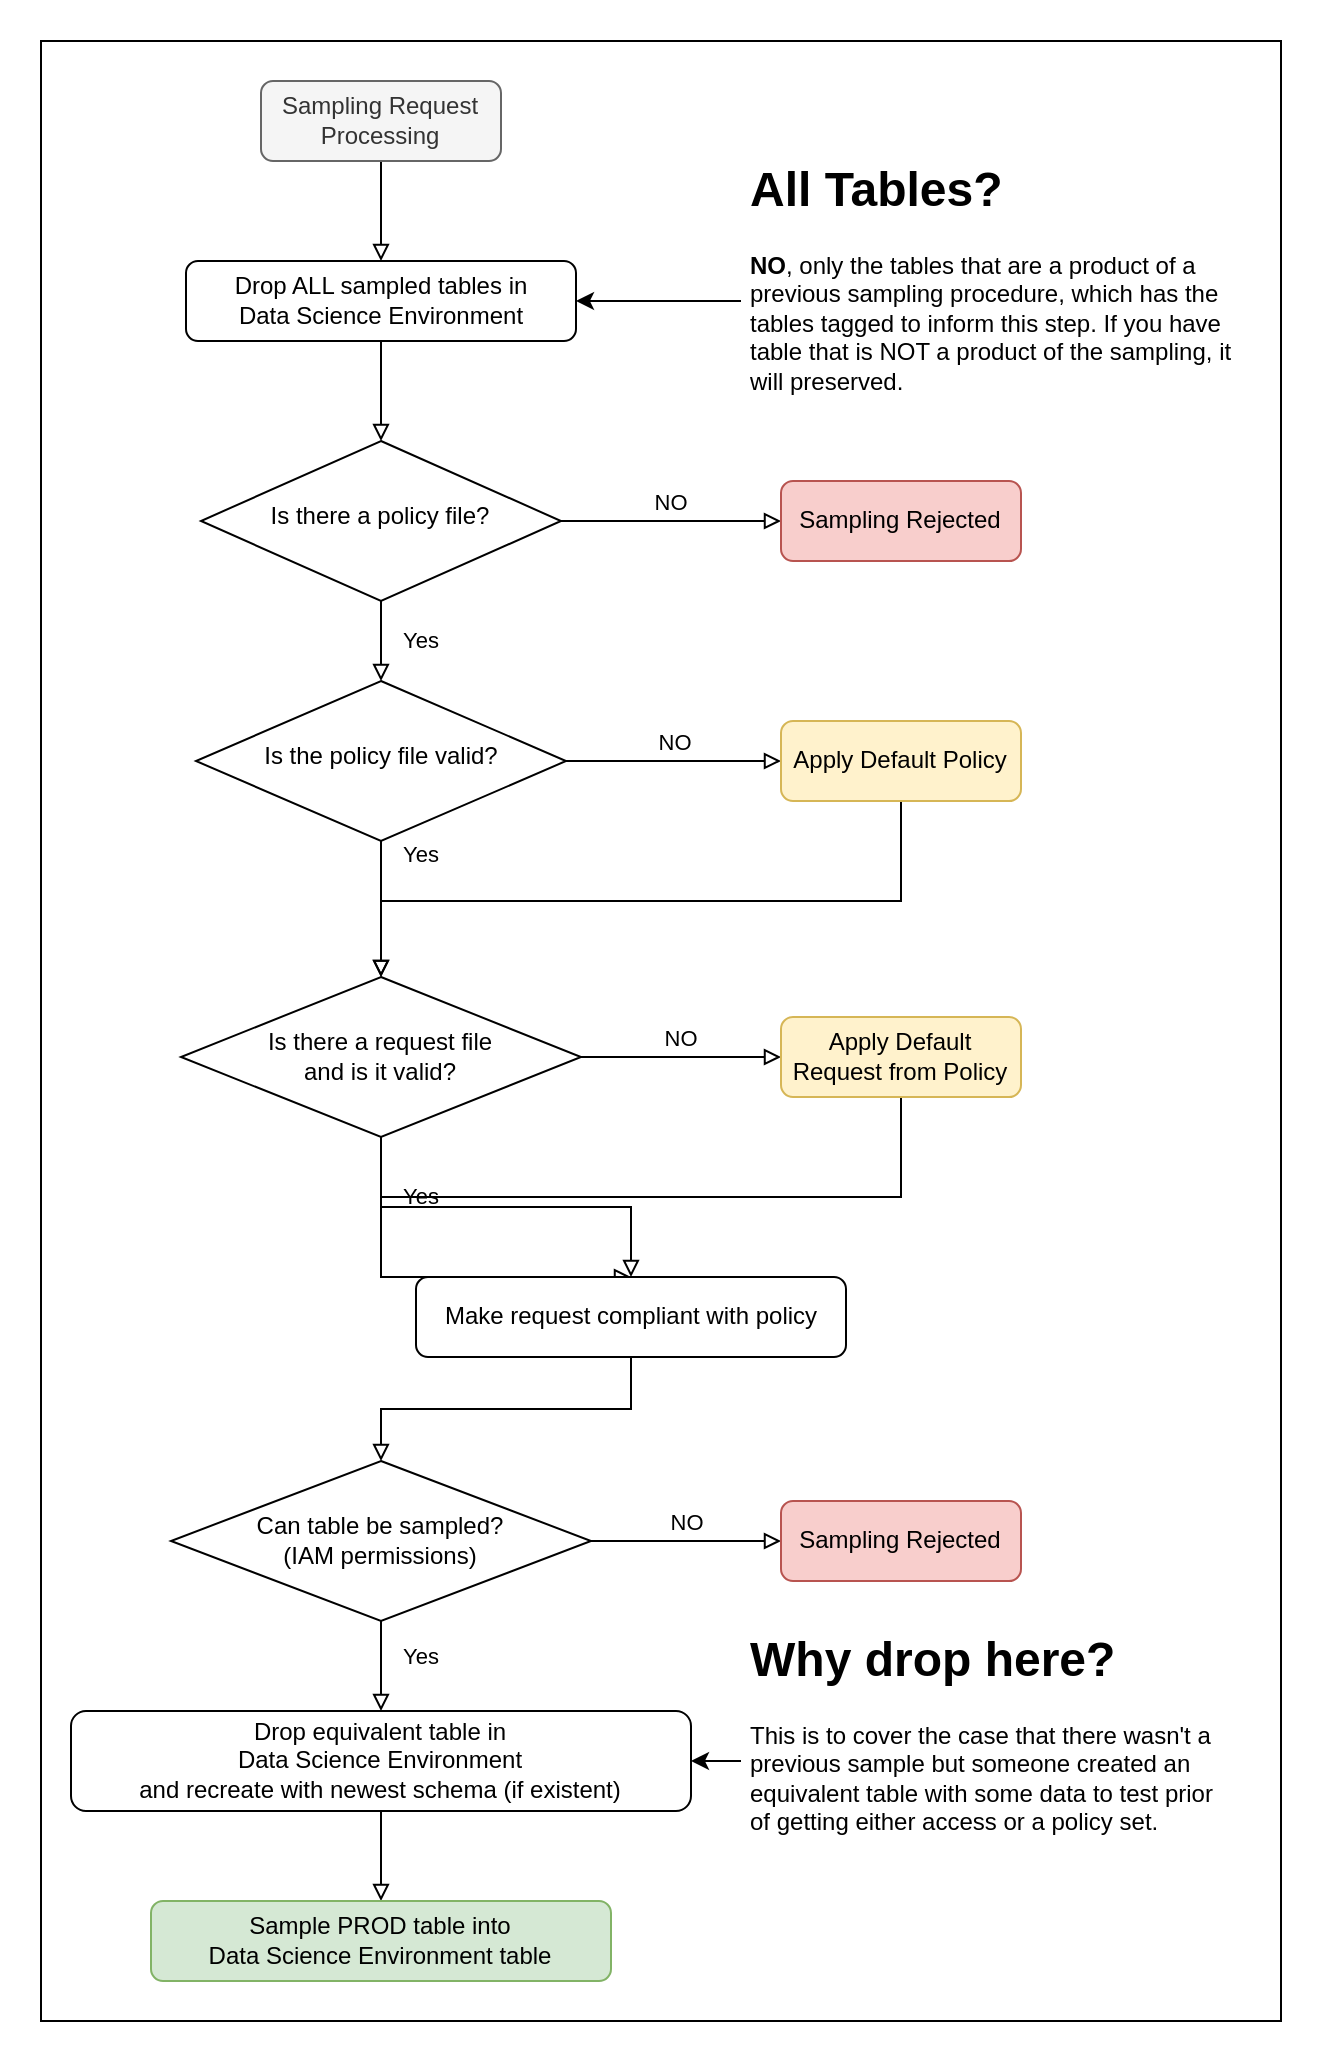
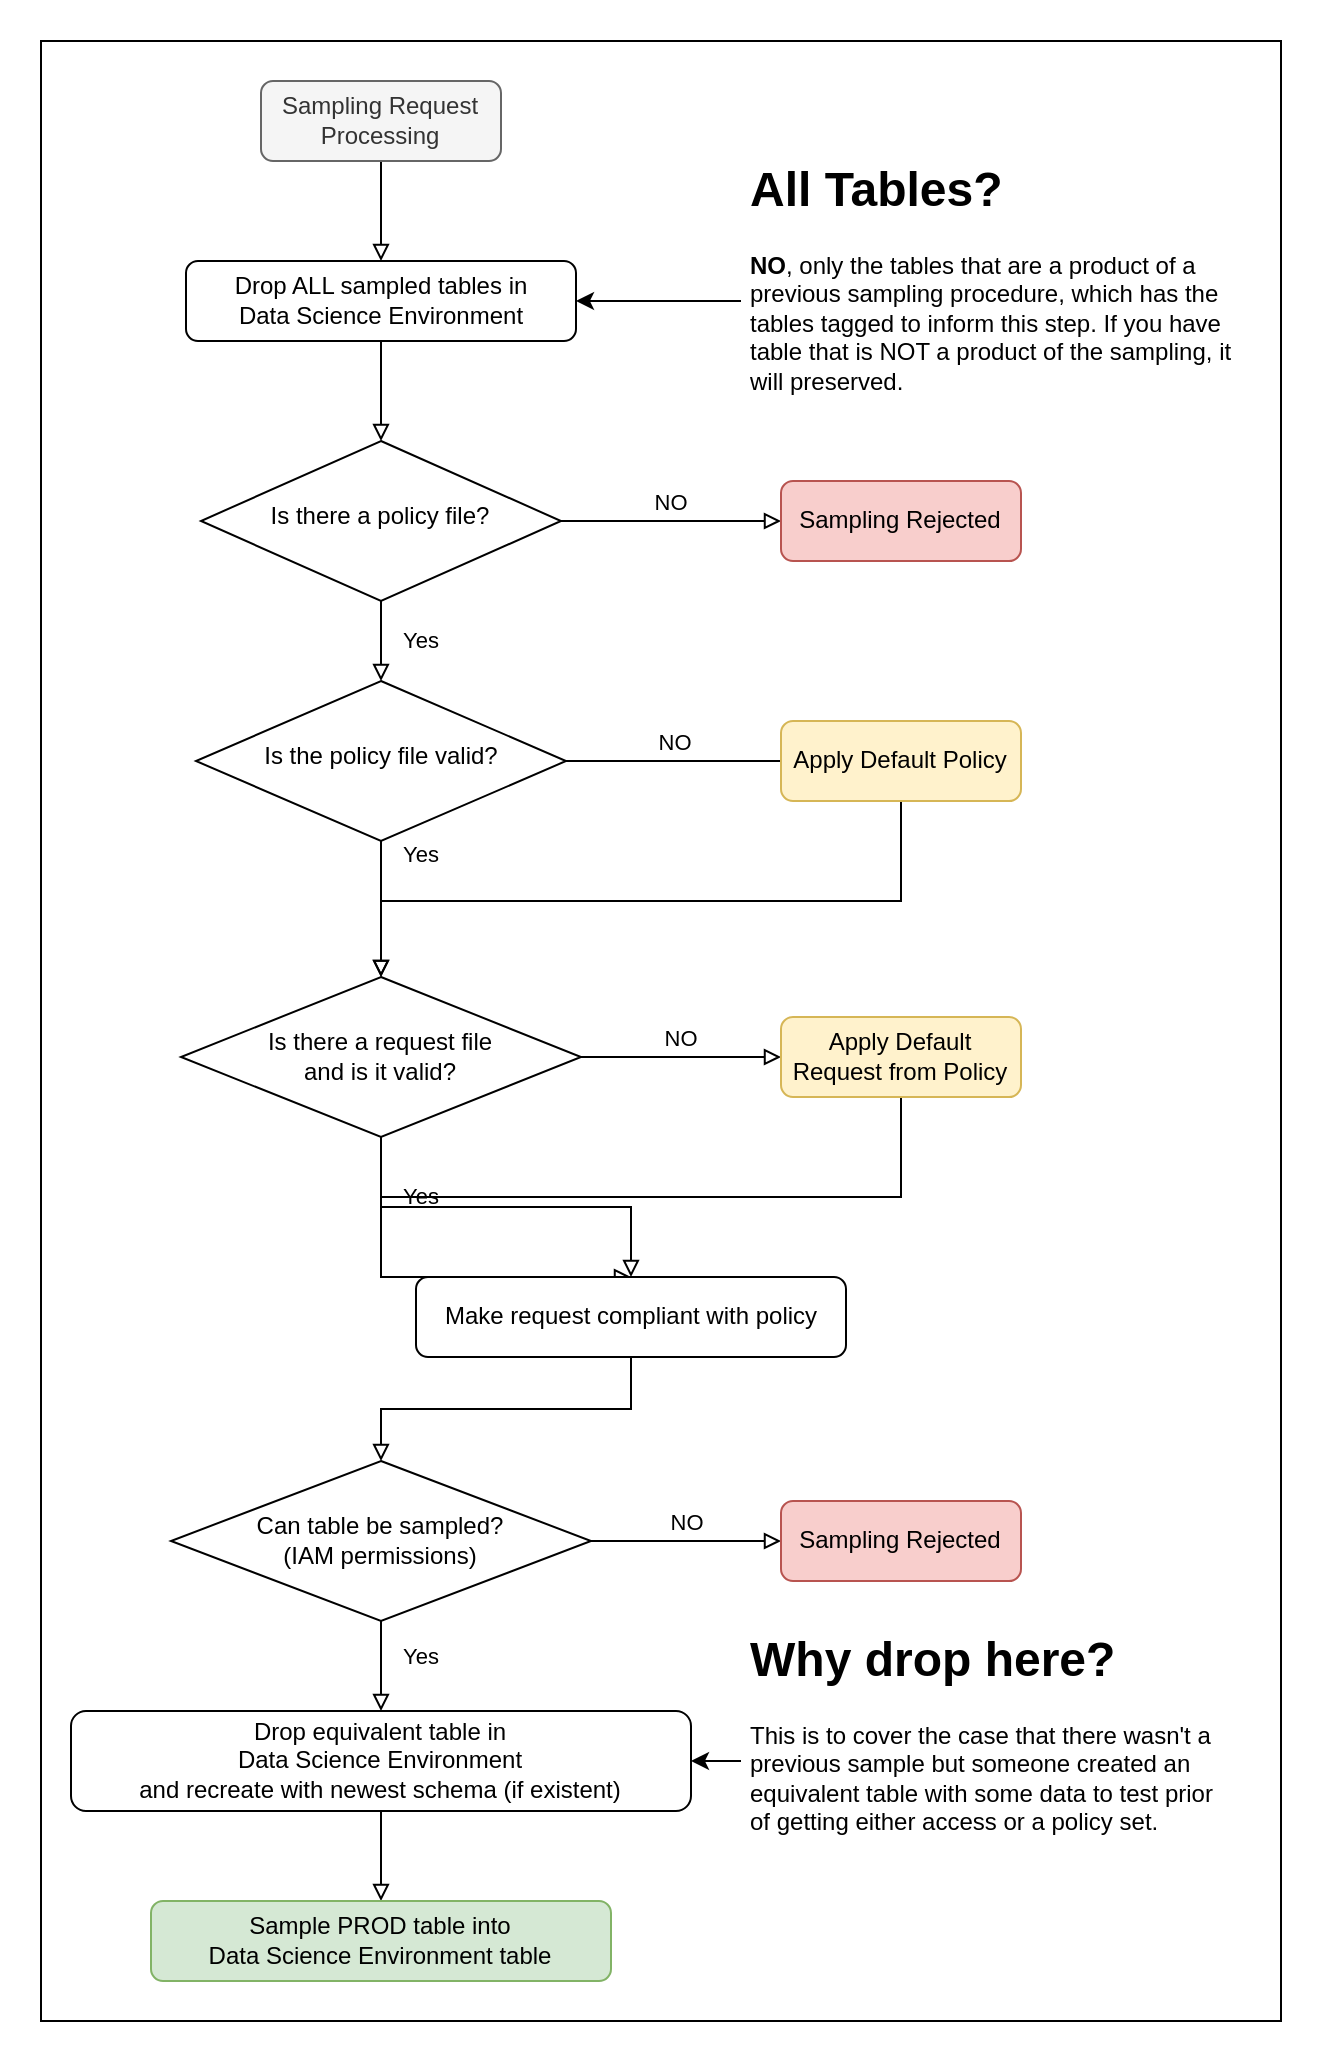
- <mxCell id="9" value="NO" style="edgeStyle=orthogonalEdgeStyle;rounded=0;orthogonalLoop=1;jettySize=auto;html=1;endArrow=block;endFill=0;verticalAlign=bottom;labelBackgroundColor=none;" parent="1" source="10" target="13" edge="1"><mxGeometry relative="1" as="geometry" /></mxCell>
+ <mxCell id="9" value="NO" style="edgeStyle=orthogonalEdgeStyle;rounded=0;orthogonalLoop=1;jettySize=auto;html=1;endArrow=none;endFill=0;verticalAlign=bottom;labelBackgroundColor=none;" parent="1" source="10" target="13" edge="1"><mxGeometry relative="1" as="geometry" /></mxCell>
